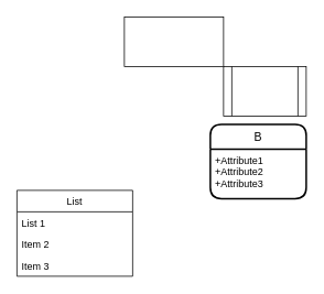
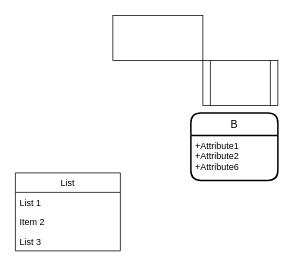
- <mxCell id="7" value="+Attribute1&#10;+Attribute2&#10;+Attribute3" style="align=left;strokeColor=none;fillColor=none;spacingLeft=4;fontSize=12;verticalAlign=top;resizable=0;rotatable=0;part=1;" vertex="1" parent="6"><mxGeometry y="30" width="116" height="60" as="geometry" /></mxCell>
+ <mxCell id="7" value="+Attribute1&#10;+Attribute2&#10;+Attribute6" style="align=left;strokeColor=none;fillColor=none;spacingLeft=4;fontSize=12;verticalAlign=top;resizable=0;rotatable=0;part=1;" vertex="1" parent="6"><mxGeometry y="30" width="116" height="60" as="geometry" /></mxCell>
- <mxCell id="5" value="Item 3" style="text;strokeColor=none;fillColor=none;align=left;verticalAlign=top;spacingLeft=4;spacingRight=4;overflow=hidden;rotatable=0;points=[[0,0.5],[1,0.5]];portConstraint=eastwest;" vertex="1" parent="2"><mxGeometry y="78" width="140" height="26" as="geometry" /></mxCell>
+ <mxCell id="5" value="List 3" style="text;strokeColor=none;fillColor=none;align=left;verticalAlign=top;spacingLeft=4;spacingRight=4;overflow=hidden;rotatable=0;points=[[0,0.5],[1,0.5]];portConstraint=eastwest;" vertex="1" parent="2"><mxGeometry y="78" width="140" height="26" as="geometry" /></mxCell>
